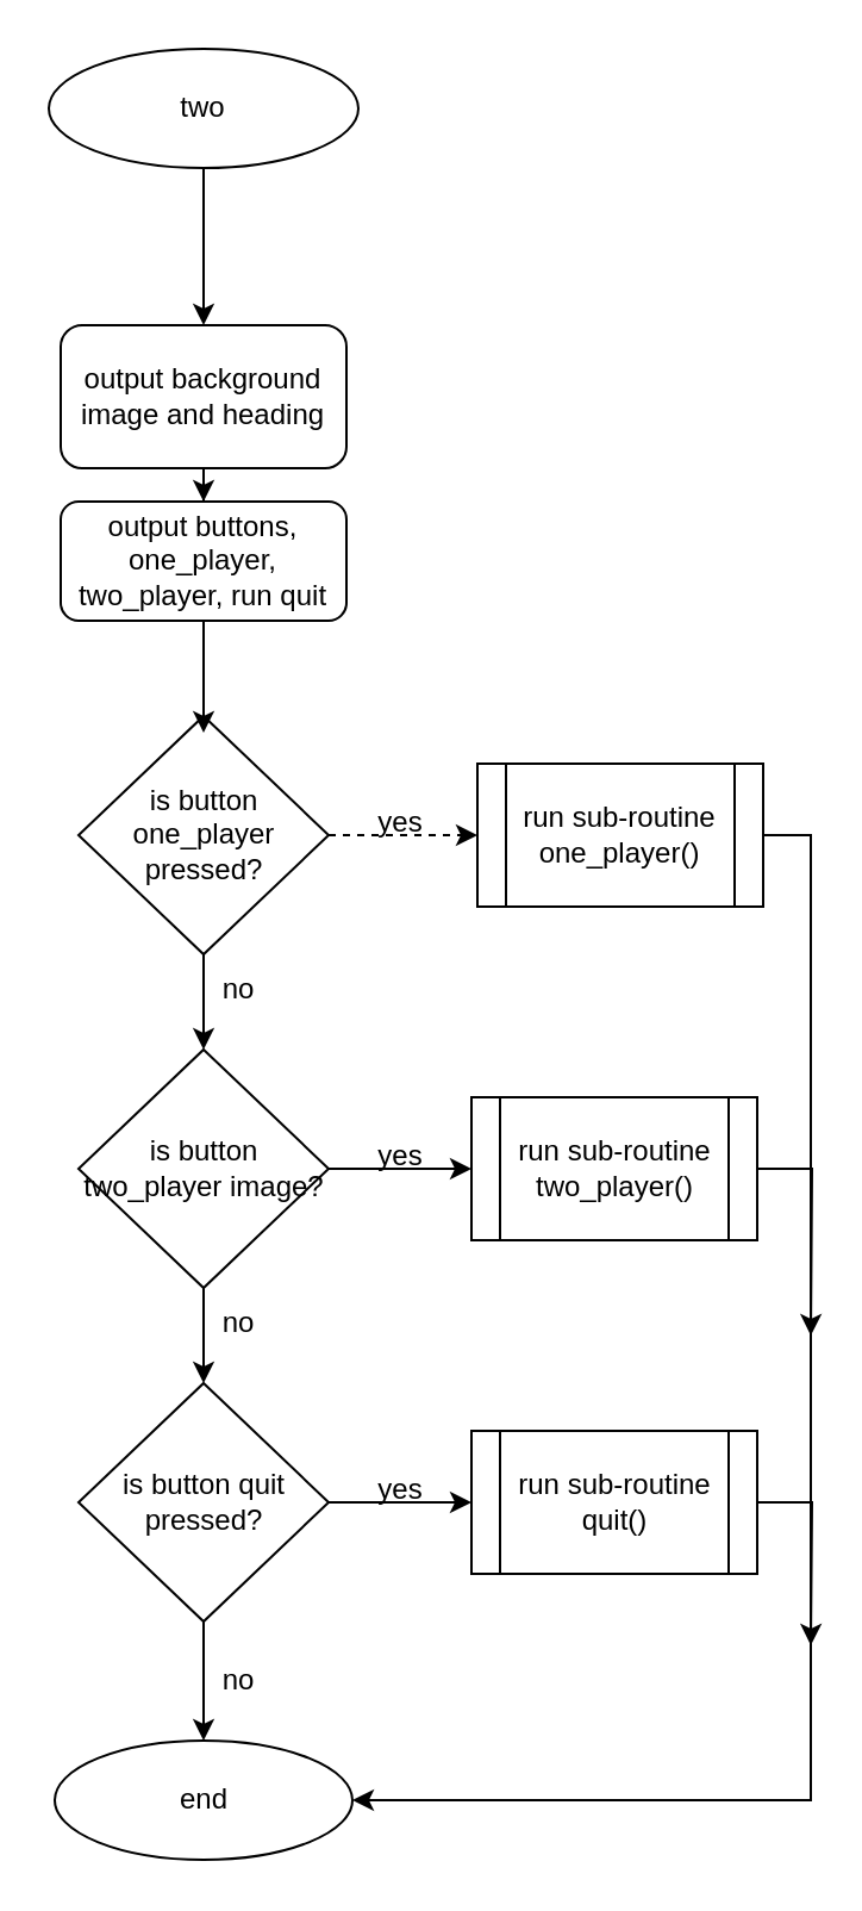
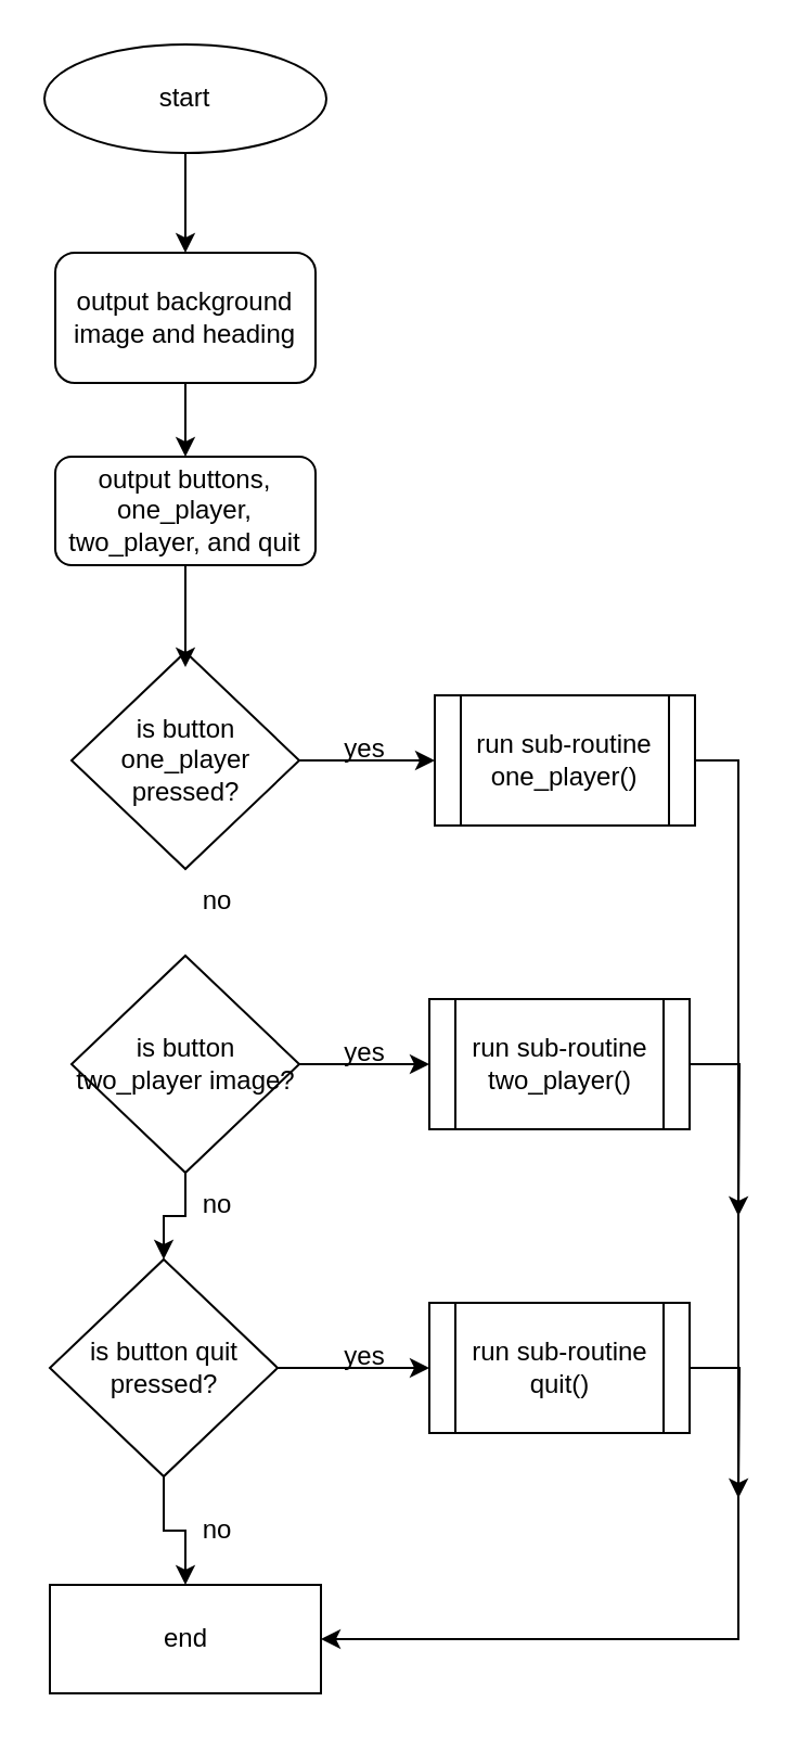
- <mxCell id="3" value="two" style="ellipse;whiteSpace=wrap;html=1;" vertex="1" parent="1"><mxGeometry x="20" y="20" width="130" height="50" as="geometry" /></mxCell>
+ <mxCell id="3" value="start" style="ellipse;whiteSpace=wrap;html=1;" vertex="1" parent="1"><mxGeometry x="20" y="20" width="130" height="50" as="geometry" /></mxCell>
- <mxCell id="5" value="output background image and heading" style="rounded=1;whiteSpace=wrap;html=1;" vertex="1" parent="1"><mxGeometry x="25" y="136" width="120" height="60" as="geometry" /></mxCell>
+ <mxCell id="5" value="output background image and heading" style="rounded=1;whiteSpace=wrap;html=1;" vertex="1" parent="1"><mxGeometry x="25" y="116" width="120" height="60" as="geometry" /></mxCell>
- <mxCell id="6" value="output buttons, one_player, two_player, run quit" style="rounded=1;whiteSpace=wrap;html=1;" vertex="1" parent="1"><mxGeometry x="25" y="210" width="120" height="50" as="geometry" /></mxCell>
+ <mxCell id="6" value="output buttons, one_player, two_player, and quit" style="rounded=1;whiteSpace=wrap;html=1;" vertex="1" parent="1"><mxGeometry x="25" y="210" width="120" height="50" as="geometry" /></mxCell>
- <mxCell id="7" style="edgeStyle=orthogonalEdgeStyle;rounded=0;orthogonalLoop=1;jettySize=auto;html=1;exitX=1;exitY=0.5;exitDx=0;exitDy=0;dashed=1;" edge="1" parent="1" source="9" target="12"><mxGeometry relative="1" as="geometry" /></mxCell>
+ <mxCell id="7" style="edgeStyle=orthogonalEdgeStyle;rounded=0;orthogonalLoop=1;jettySize=auto;html=1;exitX=1;exitY=0.5;exitDx=0;exitDy=0;" edge="1" parent="1" source="9" target="12"><mxGeometry relative="1" as="geometry" /></mxCell>
- <mxCell id="8" style="edgeStyle=orthogonalEdgeStyle;rounded=0;orthogonalLoop=1;jettySize=auto;html=1;exitX=0.5;exitY=1;exitDx=0;exitDy=0;entryX=0.5;entryY=0;entryDx=0;entryDy=0;" edge="1" parent="1" source="9" target="16"><mxGeometry relative="1" as="geometry" /></mxCell>
- <mxCell id="23" value="is button quit pressed?" style="rhombus;whiteSpace=wrap;html=1;" vertex="1" parent="1"><mxGeometry x="32.5" y="580" width="105" height="100" as="geometry" /></mxCell>
+ <mxCell id="23" value="is button quit pressed?" style="rhombus;whiteSpace=wrap;html=1;" vertex="1" parent="1"><mxGeometry x="22.5" y="580" width="105" height="100" as="geometry" /></mxCell>
- <mxCell id="28" value="end" style="ellipse;whiteSpace=wrap;html=1;" vertex="1" parent="1"><mxGeometry x="22.5" y="730" width="125" height="50" as="geometry" /></mxCell>
+ <mxCell id="28" value="end" style="whiteSpace=wrap;html=1;rounded=0;" vertex="1" parent="1"><mxGeometry x="22.5" y="730" width="125" height="50" as="geometry" /></mxCell>
